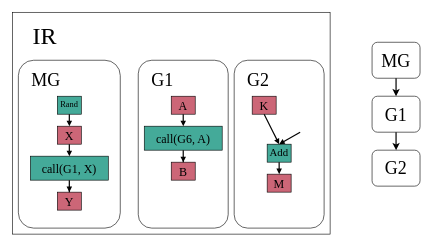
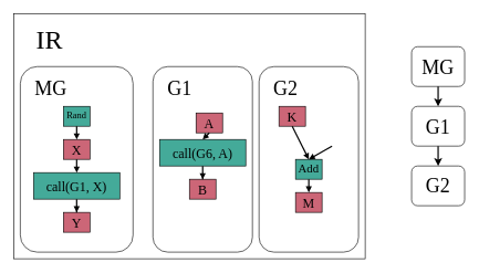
- <mxCell id="22" value="A" style="rounded=0;whiteSpace=wrap;html=1;fontFamily=Verdana;fontSize=20;align=center;verticalAlign=middle;labelBackgroundColor=none;fillColor=#CC6677;" parent="21" vertex="1"><mxGeometry x="45" width="40" height="30" as="geometry" /></mxCell>
+ <mxCell id="22" value="A" style="rounded=0;whiteSpace=wrap;html=1;fontFamily=Verdana;fontSize=20;align=center;verticalAlign=middle;labelBackgroundColor=none;fillColor=#CC6677;" parent="21" vertex="1"><mxGeometry x="55" y="10" width="40" height="30" as="geometry" /></mxCell>
